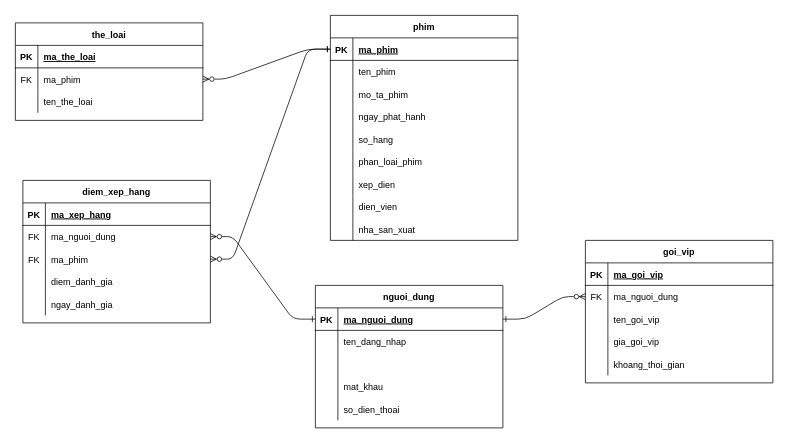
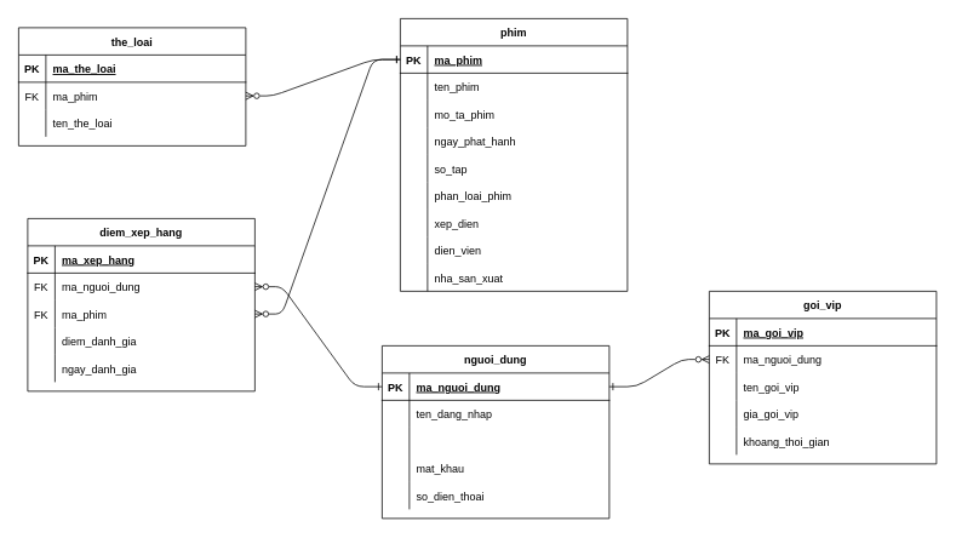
- <mxCell id="33" value="so_hang" style="shape=partialRectangle;overflow=hidden;connectable=0;fillColor=none;top=0;left=0;bottom=0;right=0;align=left;spacingLeft=6;" parent="31" vertex="1"><mxGeometry x="30" width="220" height="30" as="geometry"><mxRectangle width="220" height="30" as="alternateBounds" /></mxGeometry></mxCell>
+ <mxCell id="33" value="so_tap" style="shape=partialRectangle;overflow=hidden;connectable=0;fillColor=none;top=0;left=0;bottom=0;right=0;align=left;spacingLeft=6;" parent="31" vertex="1"><mxGeometry x="30" width="220" height="30" as="geometry"><mxRectangle width="220" height="30" as="alternateBounds" /></mxGeometry></mxCell>
